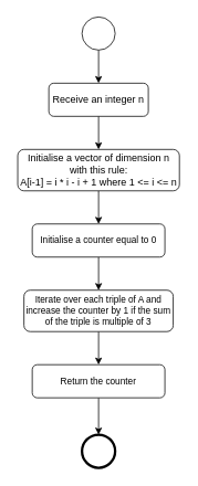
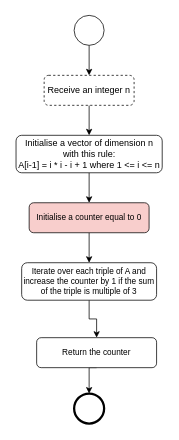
- <mxCell id="5" value="Receive an integer n" style="rounded=1;whiteSpace=wrap;html=1;" vertex="1" parent="1"><mxGeometry x="58" y="100" width="120" height="40" as="geometry" /></mxCell>
+ <mxCell id="5" value="Receive an integer n" style="rounded=1;whiteSpace=wrap;html=1;dashed=1;" vertex="1" parent="1"><mxGeometry x="58" y="100" width="120" height="40" as="geometry" /></mxCell>
- <mxCell id="9" value="Initialise a counter equal to 0" style="rounded=1;whiteSpace=wrap;html=1;fontSize=11;" vertex="1" parent="1"><mxGeometry x="38" y="270" width="160" height="40" as="geometry" /></mxCell>
+ <mxCell id="9" value="Initialise a counter equal to 0" style="rounded=1;whiteSpace=wrap;html=1;fontSize=11;fillColor=#f8cecc;" vertex="1" parent="1"><mxGeometry x="38" y="270" width="160" height="40" as="geometry" /></mxCell>
- <mxCell id="13" value="Return the counter" style="rounded=1;whiteSpace=wrap;html=1;fontSize=11;" vertex="1" parent="1"><mxGeometry x="38" y="440" width="160" height="40" as="geometry" /></mxCell>
+ <mxCell id="13" value="Return the counter" style="rounded=1;whiteSpace=wrap;html=1;fontSize=11;" vertex="1" parent="1"><mxGeometry x="48" y="450" width="160" height="40" as="geometry" /></mxCell>
